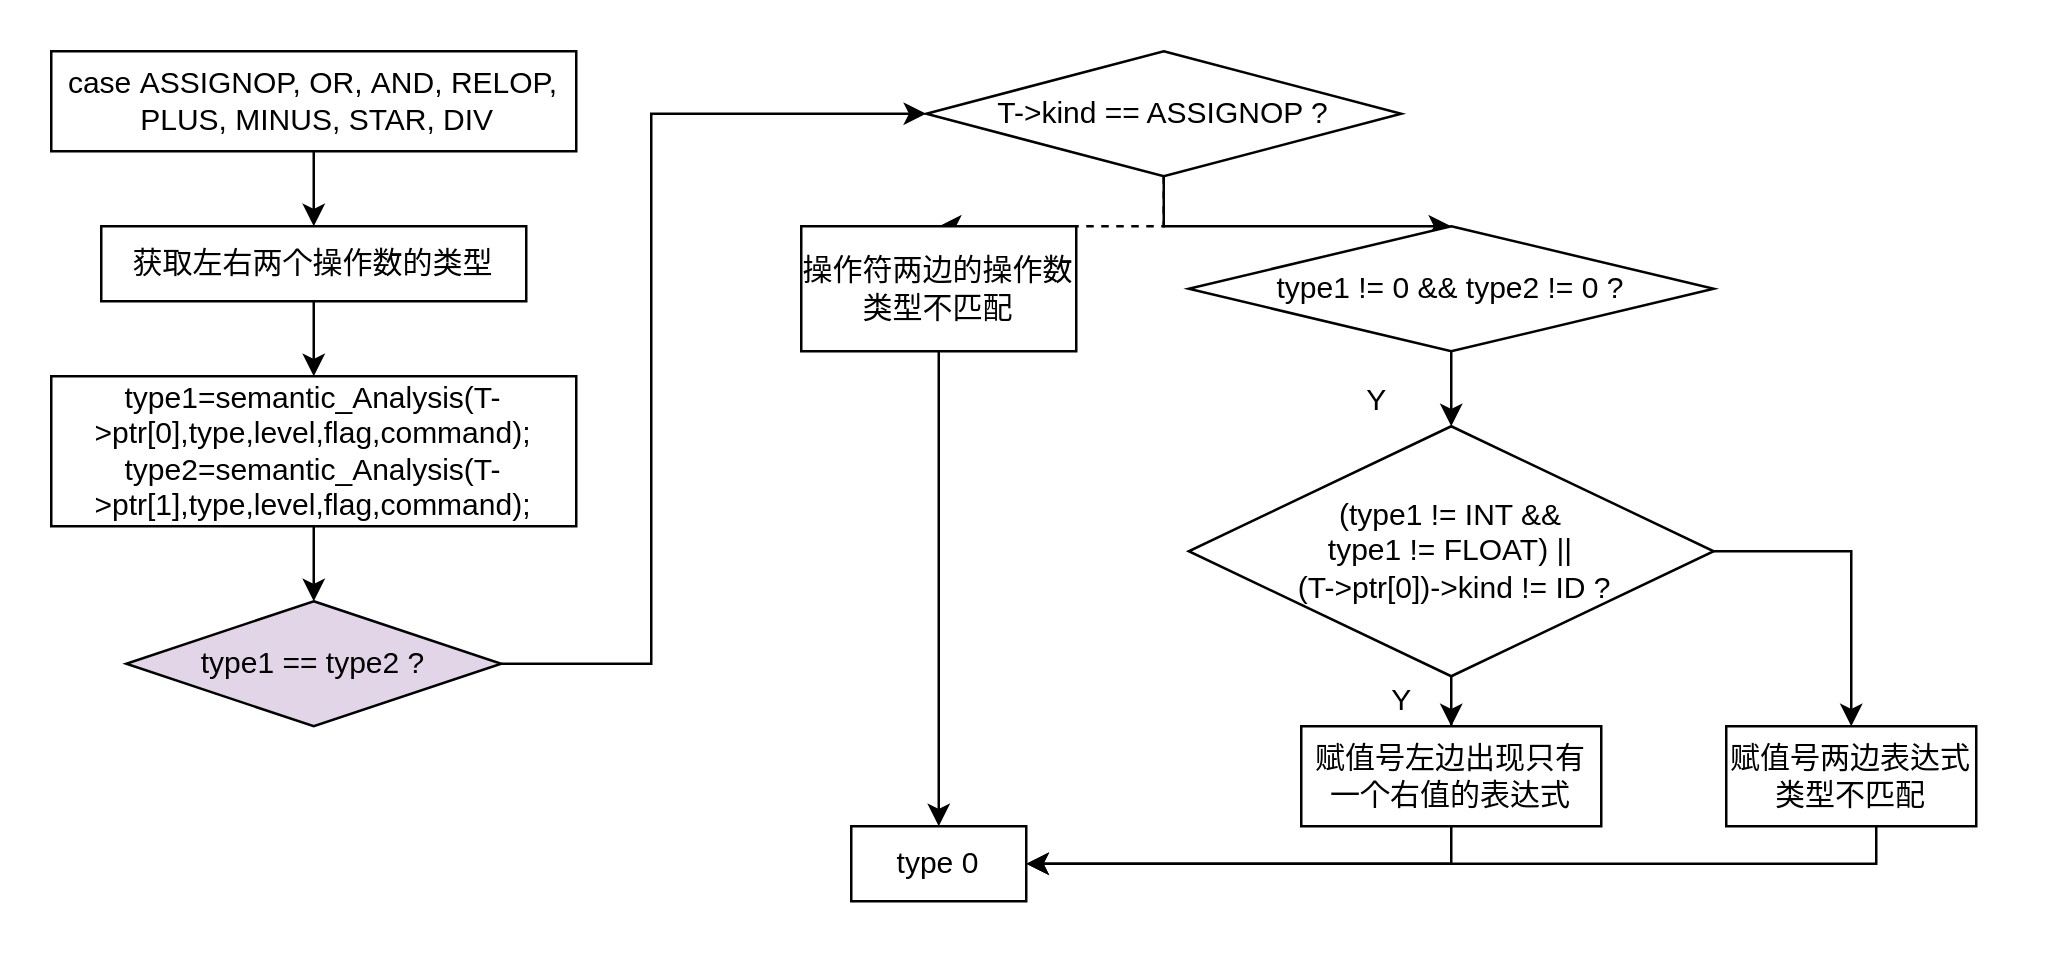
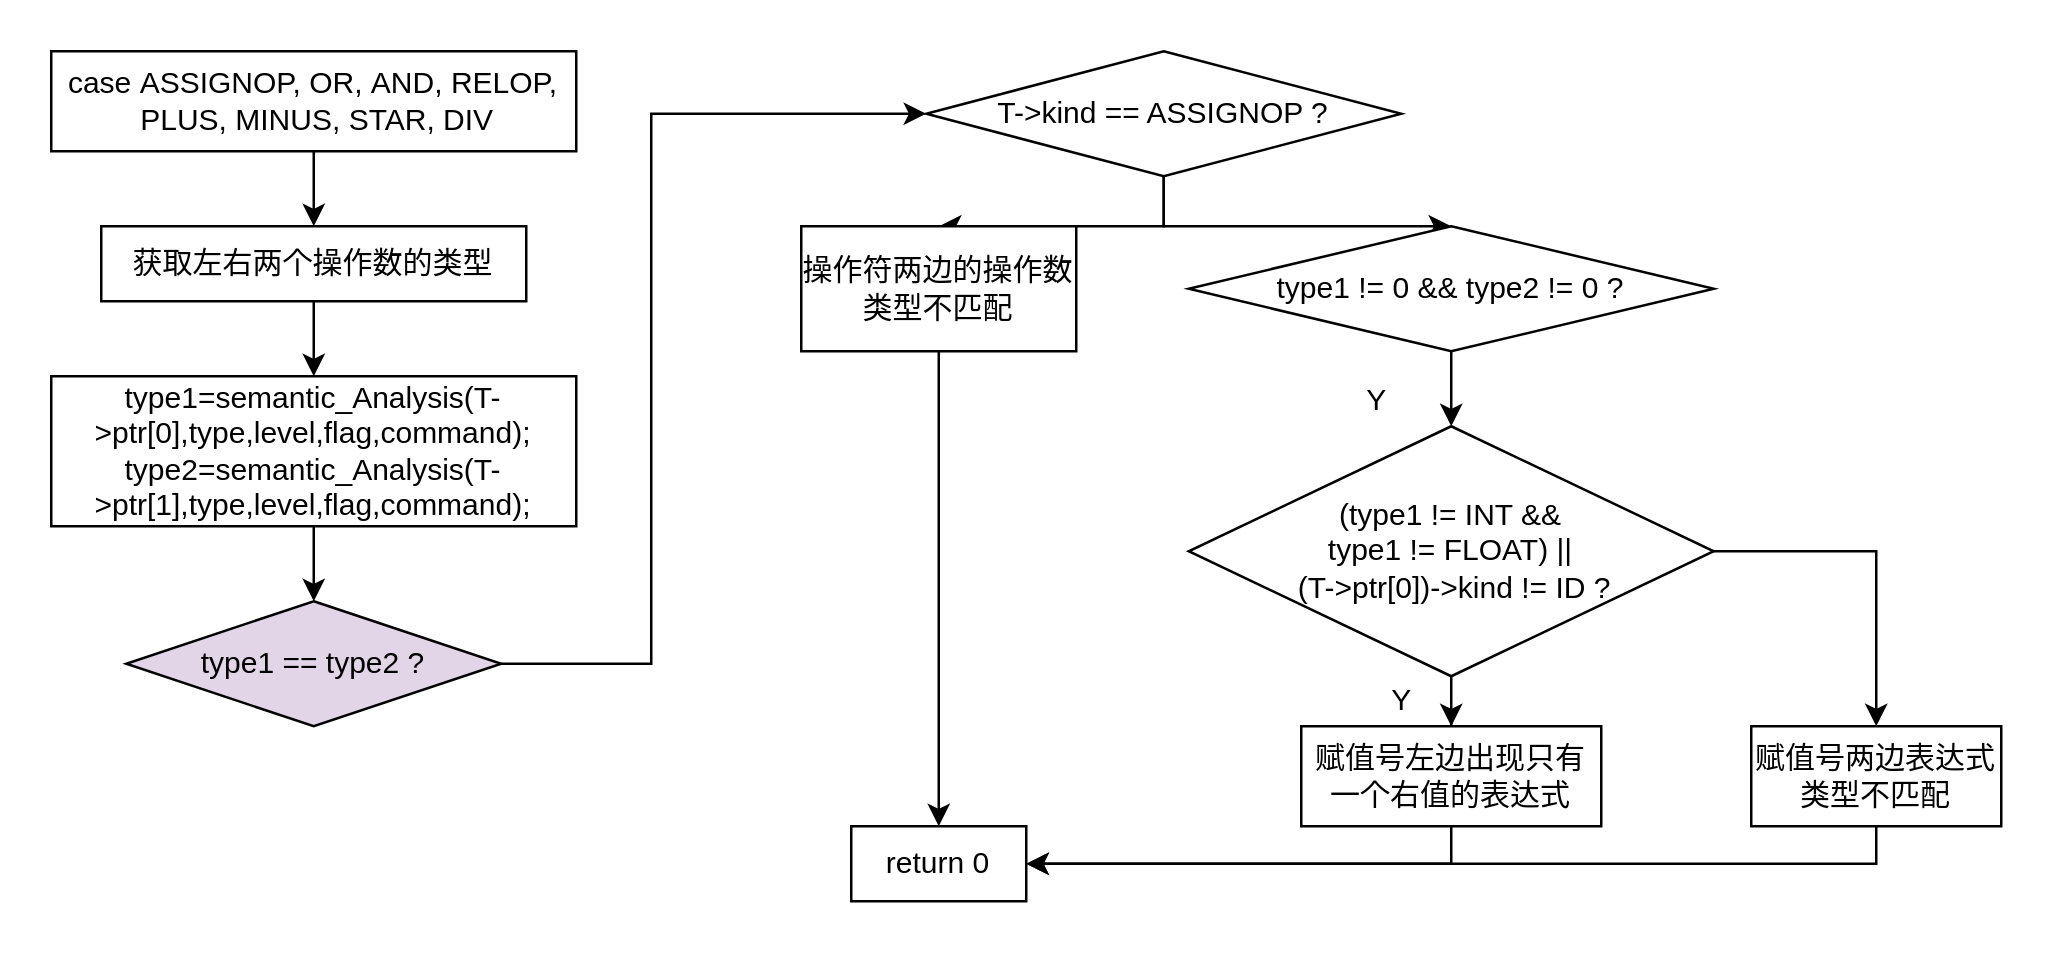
- <mxCell id="10" style="edgeStyle=orthogonalEdgeStyle;rounded=0;orthogonalLoop=1;jettySize=auto;html=1;fontFamily=Helvetica;fontSize=12;dashed=1;" edge="1" parent="1" source="12" target="14"><mxGeometry relative="1" as="geometry" /></mxCell>
+ <mxCell id="10" style="edgeStyle=orthogonalEdgeStyle;rounded=0;orthogonalLoop=1;jettySize=auto;html=1;fontFamily=Helvetica;fontSize=12;" edge="1" parent="1" source="12" target="14"><mxGeometry relative="1" as="geometry" /></mxCell>
- <mxCell id="24" value="赋值号两边表达式类型不匹配" style="whiteSpace=wrap;html=1;fontFamily=Helvetica;fontSize=12;" vertex="1" parent="1"><mxGeometry x="690" y="290" width="100" height="40" as="geometry" /></mxCell>
+ <mxCell id="24" value="赋值号两边表达式类型不匹配" style="whiteSpace=wrap;html=1;fontFamily=Helvetica;fontSize=12;" vertex="1" parent="1"><mxGeometry x="700" y="290" width="100" height="40" as="geometry" /></mxCell>
- <mxCell id="26" value="type 0" style="whiteSpace=wrap;html=1;fontFamily=Helvetica;fontSize=12;" vertex="1" parent="1"><mxGeometry x="340" y="330" width="70" height="30" as="geometry" /></mxCell>
+ <mxCell id="26" value="return 0" style="whiteSpace=wrap;html=1;fontFamily=Helvetica;fontSize=12;" vertex="1" parent="1"><mxGeometry x="340" y="330" width="70" height="30" as="geometry" /></mxCell>
